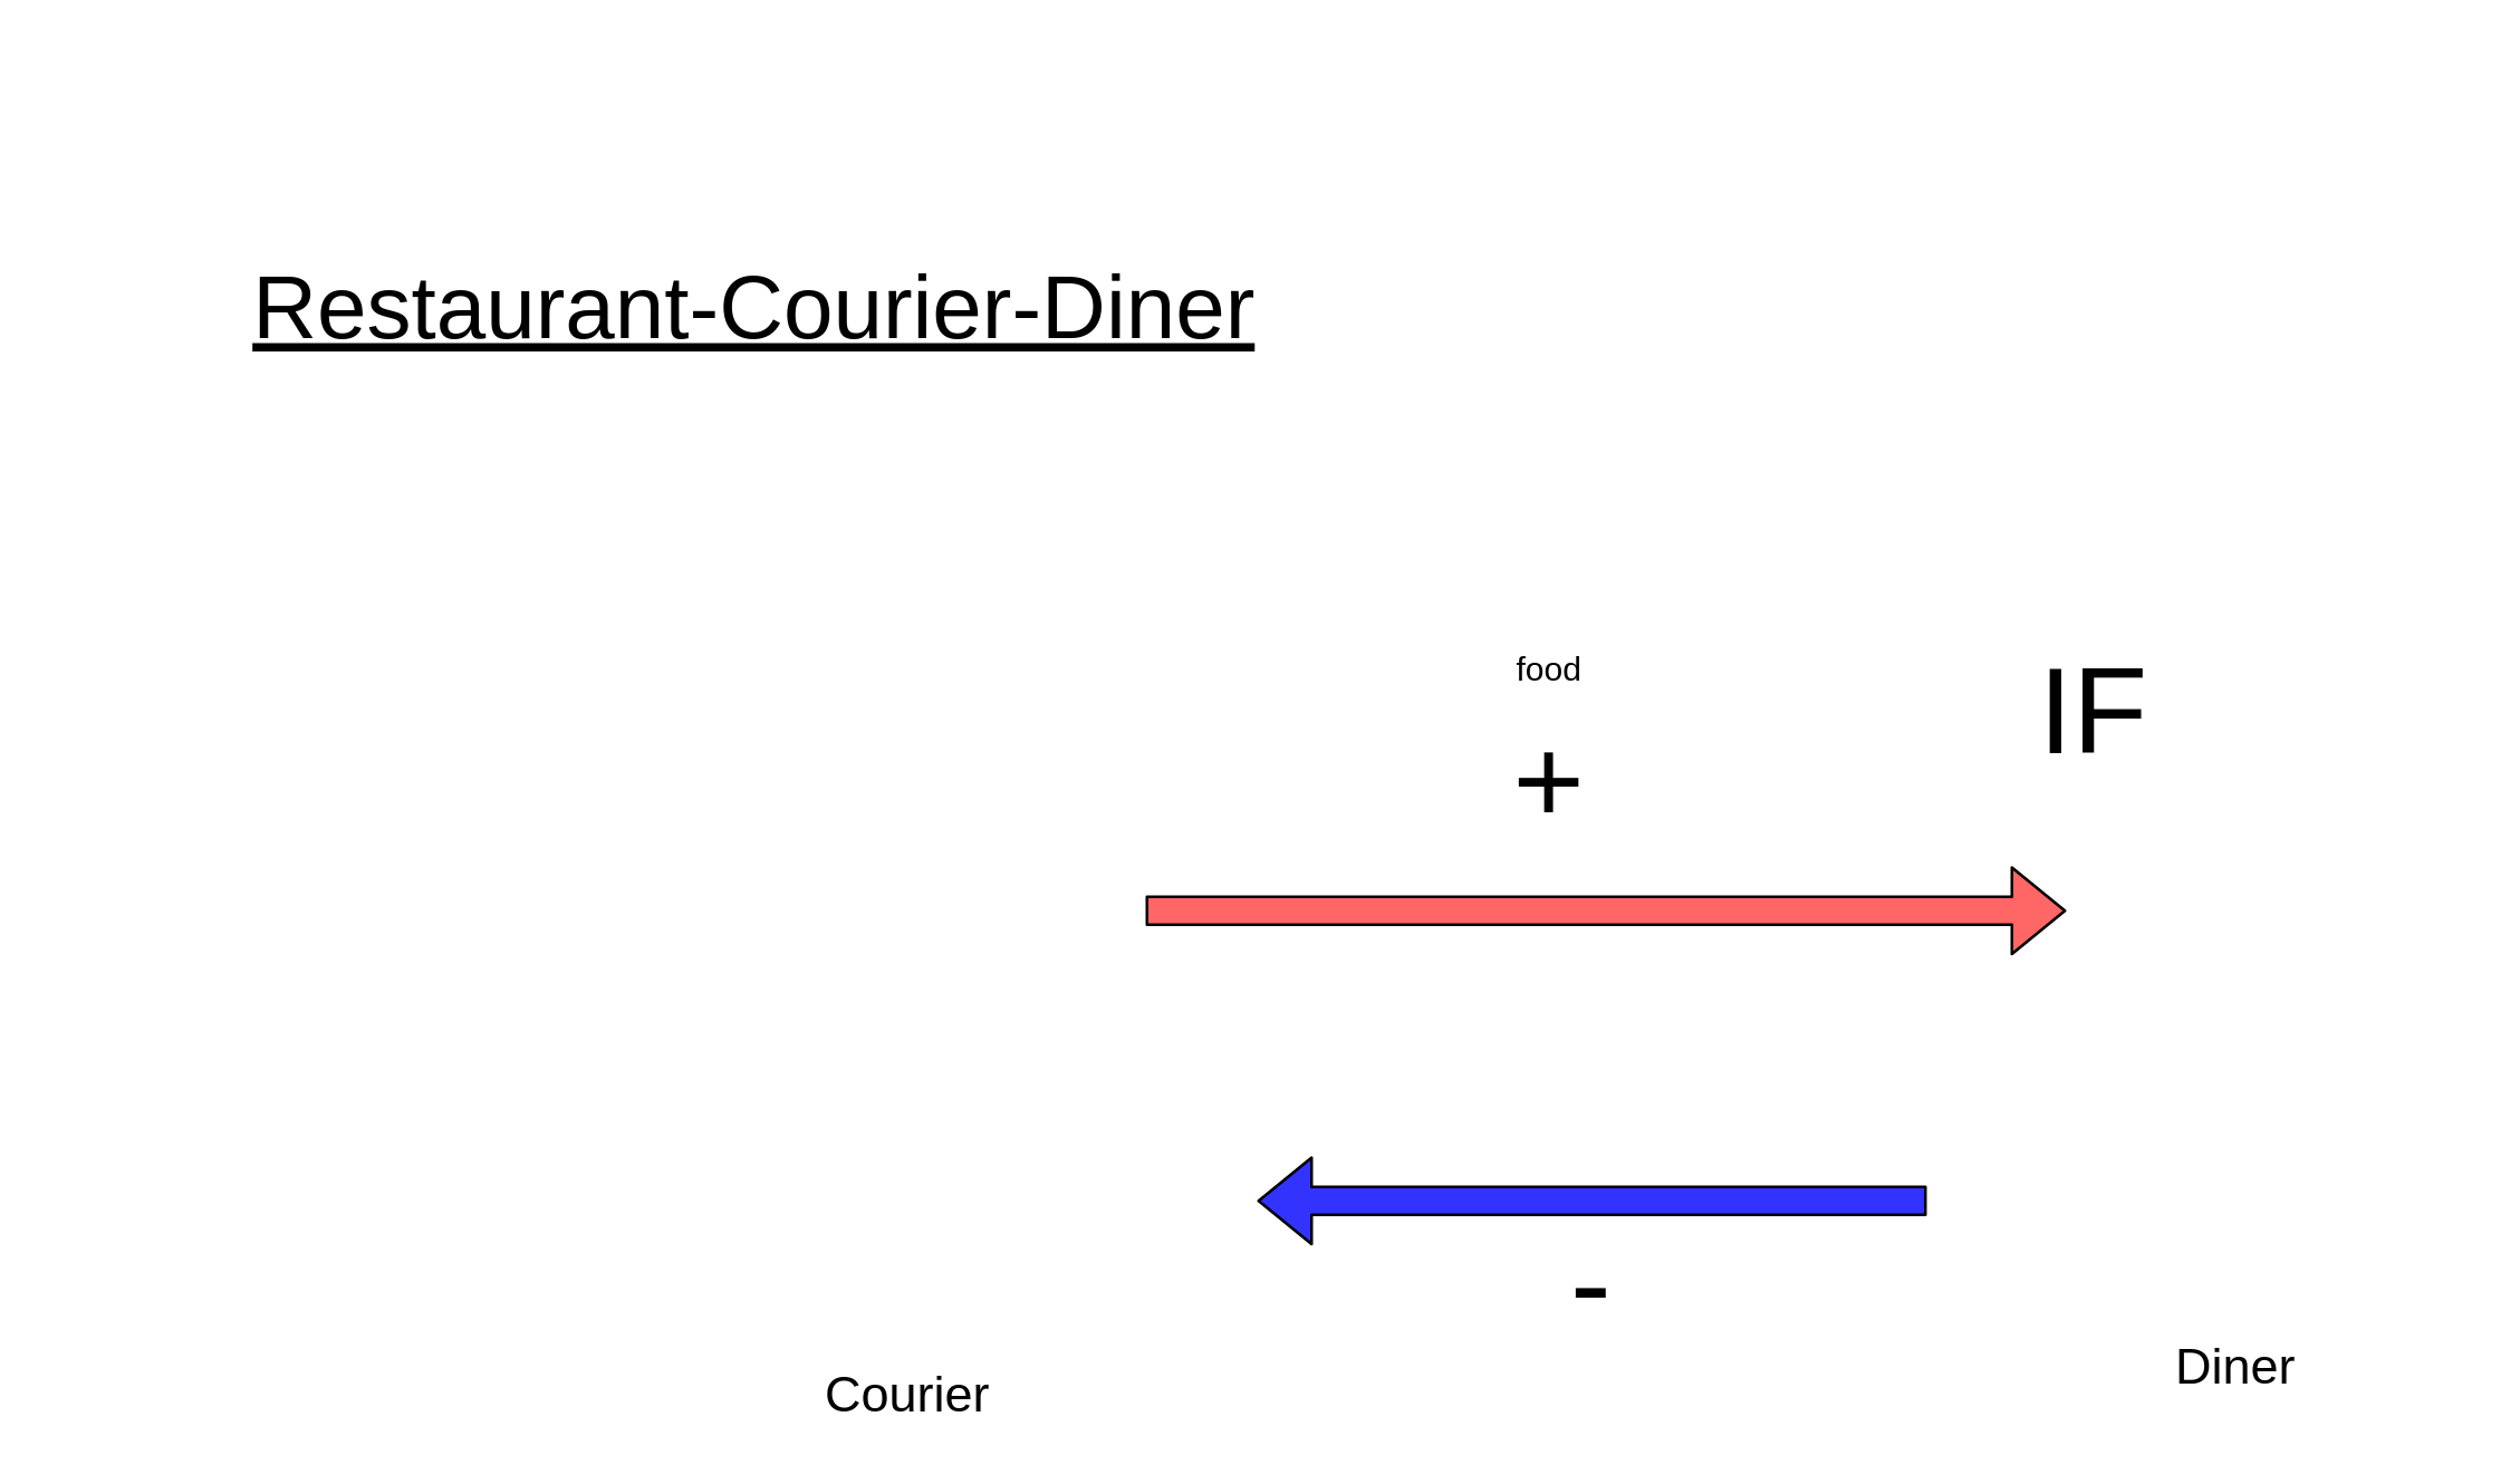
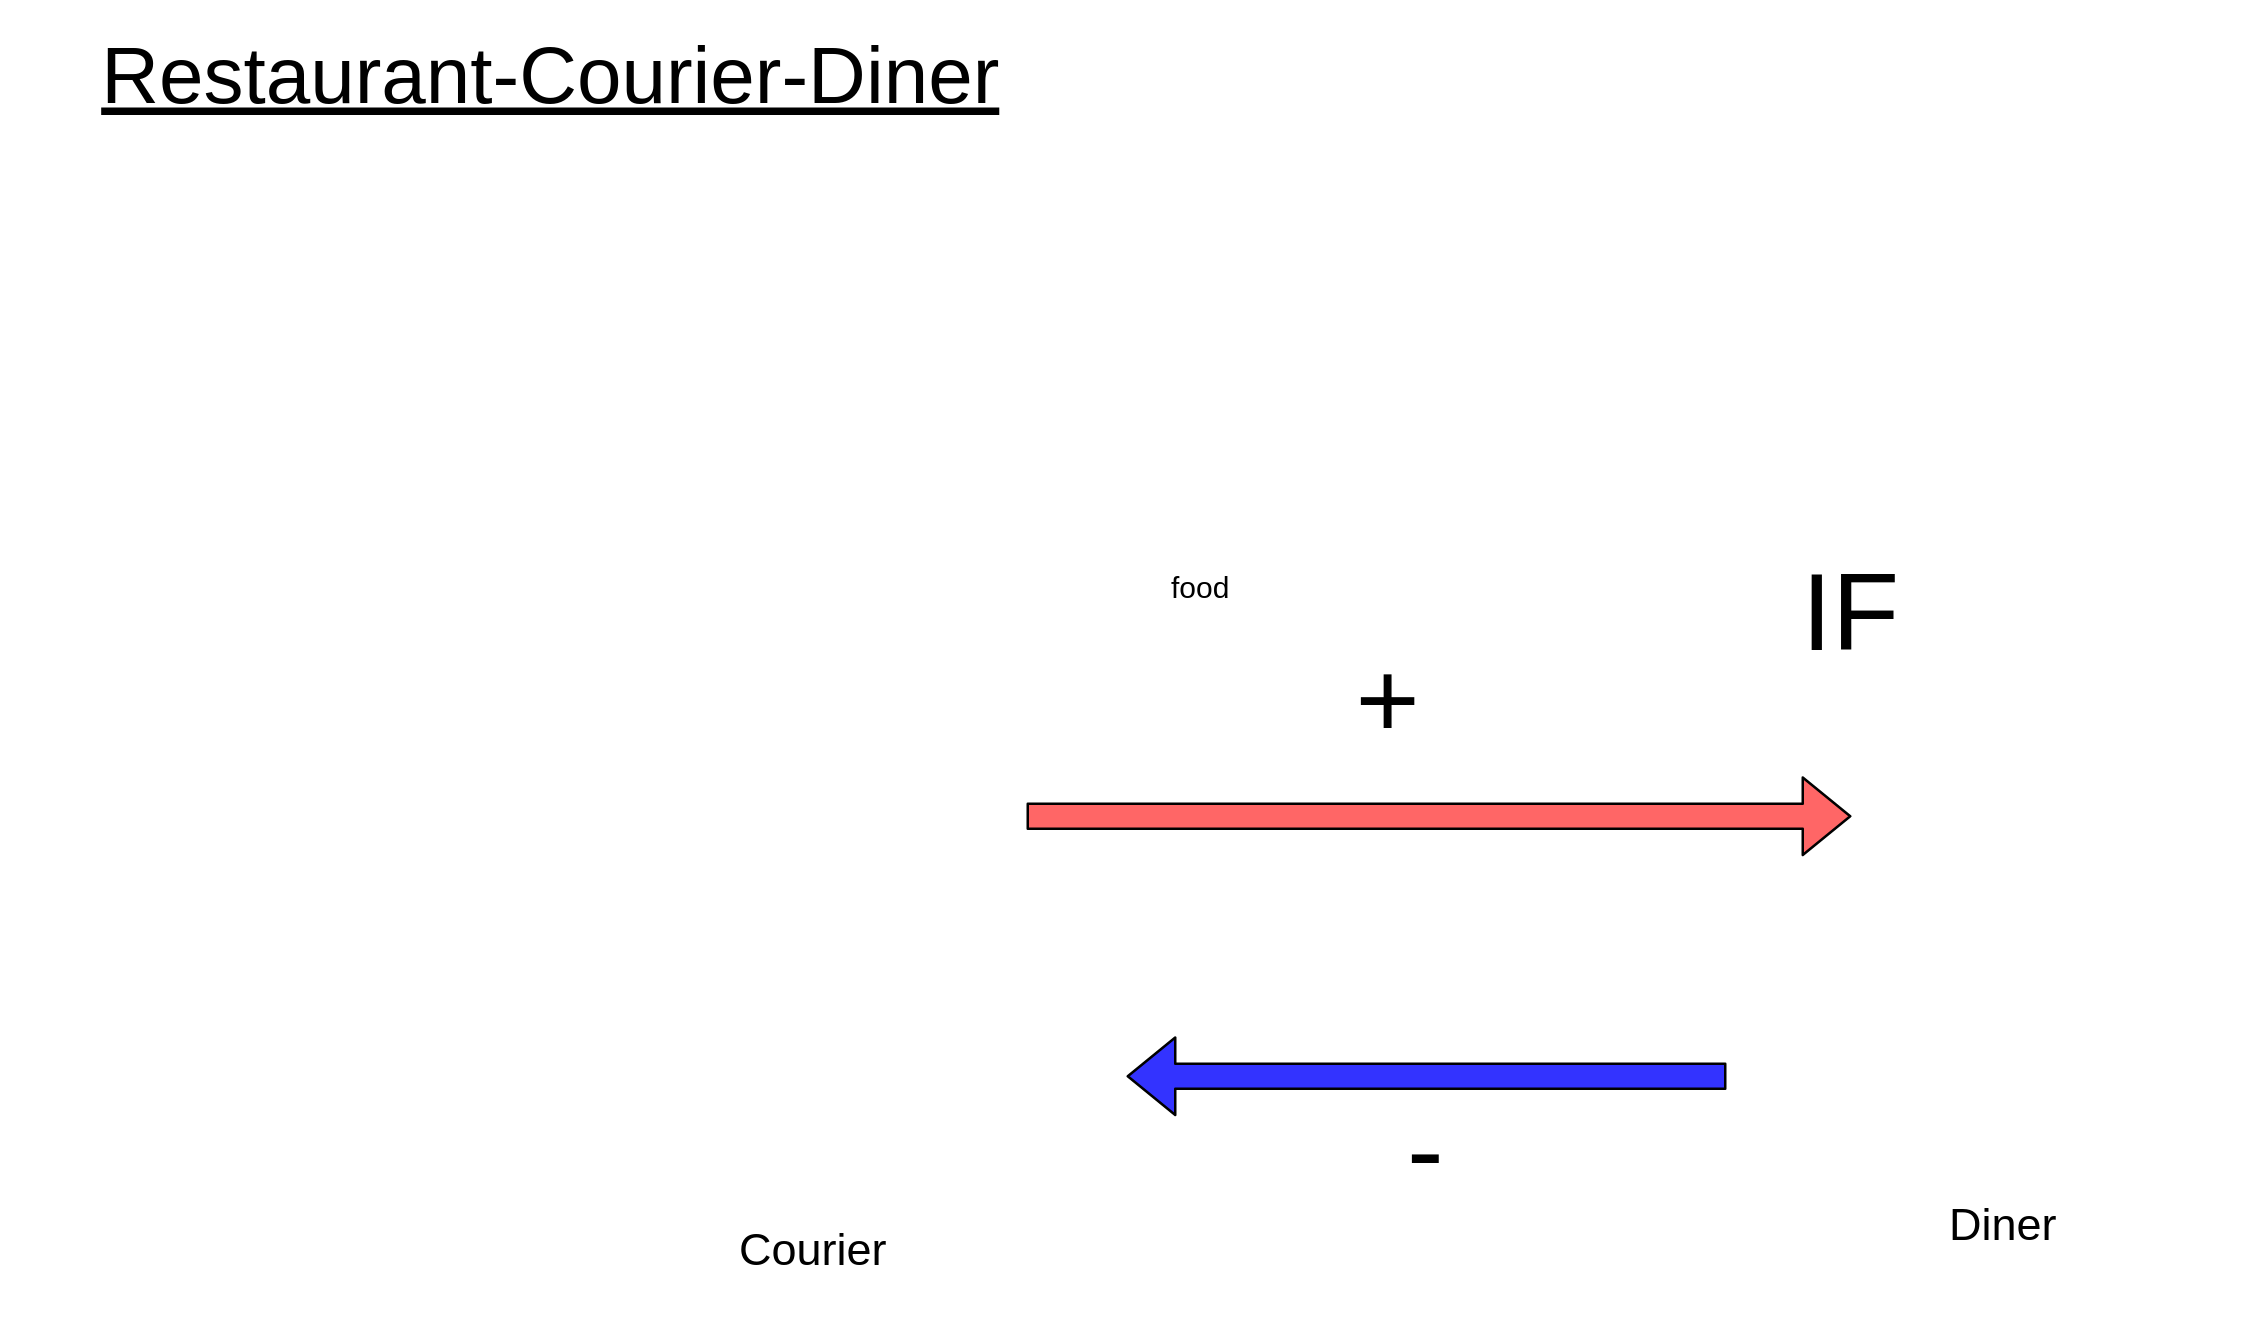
- <mxCell id="14" value="&lt;font size=&quot;1&quot;&gt;&lt;u style=&quot;font-size: 32px&quot;&gt;Restaurant-Courier-Diner&lt;/u&gt;&lt;/font&gt;" style="text;html=1;strokeColor=none;fillColor=none;align=center;verticalAlign=middle;whiteSpace=wrap;rounded=0;" vertex="1" parent="1"><mxGeometry x="70" y="100" width="400" height="20" as="geometry" /></mxCell>
+ <mxCell id="14" value="&lt;font size=&quot;1&quot;&gt;&lt;u style=&quot;font-size: 32px&quot;&gt;Restaurant-Courier-Diner&lt;/u&gt;&lt;/font&gt;" style="text;html=1;strokeColor=none;fillColor=none;align=center;verticalAlign=middle;whiteSpace=wrap;rounded=0;" vertex="1" parent="1"><mxGeometry x="20" y="20" width="400" height="20" as="geometry" /></mxCell>
- <mxCell id="4" value="food" style="text;html=1;strokeColor=none;fillColor=none;align=center;verticalAlign=middle;whiteSpace=wrap;rounded=0;" vertex="1" parent="1"><mxGeometry x="535" y="230" width="40" height="20" as="geometry" /></mxCell>
+ <mxCell id="4" value="food" style="text;html=1;strokeColor=none;fillColor=none;align=center;verticalAlign=middle;whiteSpace=wrap;rounded=0;" vertex="1" parent="1"><mxGeometry x="460" y="225" width="40" height="20" as="geometry" /></mxCell>
- <mxCell id="13" value="&lt;font style=&quot;font-size: 44px&quot;&gt;IF&lt;/font&gt;" style="text;html=1;strokeColor=none;fillColor=none;align=center;verticalAlign=middle;whiteSpace=wrap;rounded=0;" vertex="1" parent="1"><mxGeometry x="730" y="245" width="40" height="20" as="geometry" /></mxCell>
+ <mxCell id="13" value="&lt;font style=&quot;font-size: 44px&quot;&gt;IF&lt;/font&gt;" style="text;html=1;strokeColor=none;fillColor=none;align=center;verticalAlign=middle;whiteSpace=wrap;rounded=0;" vertex="1" parent="1"><mxGeometry x="720" y="235" width="40" height="20" as="geometry" /></mxCell>
